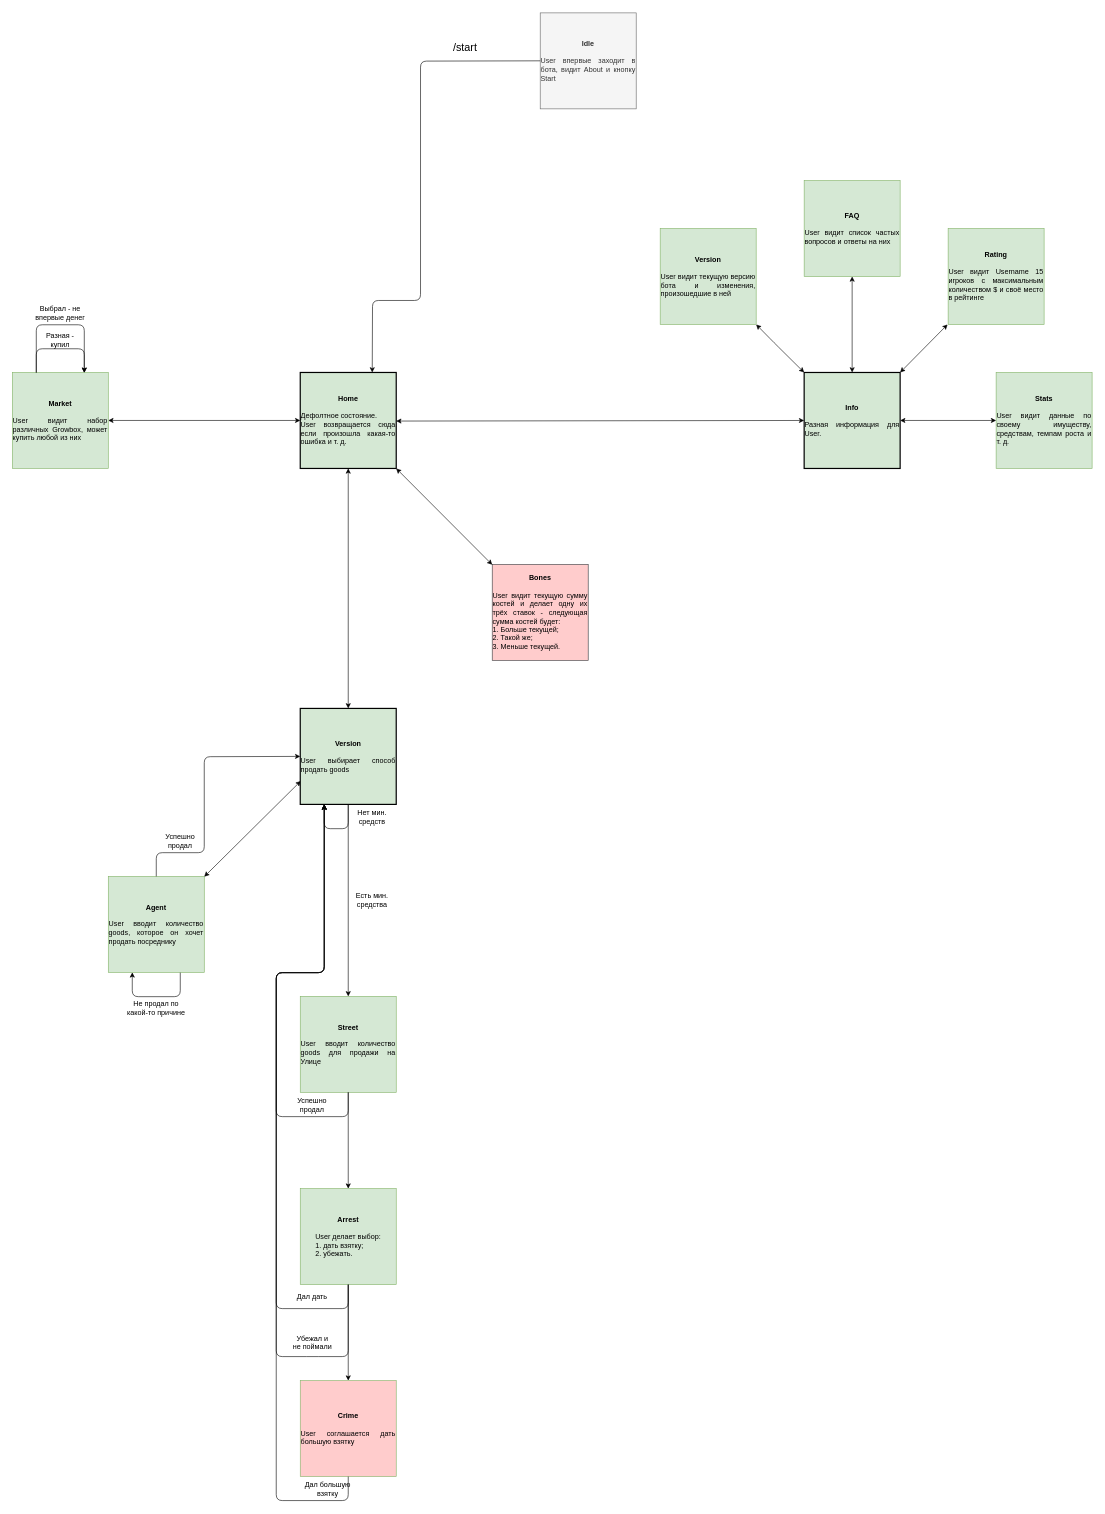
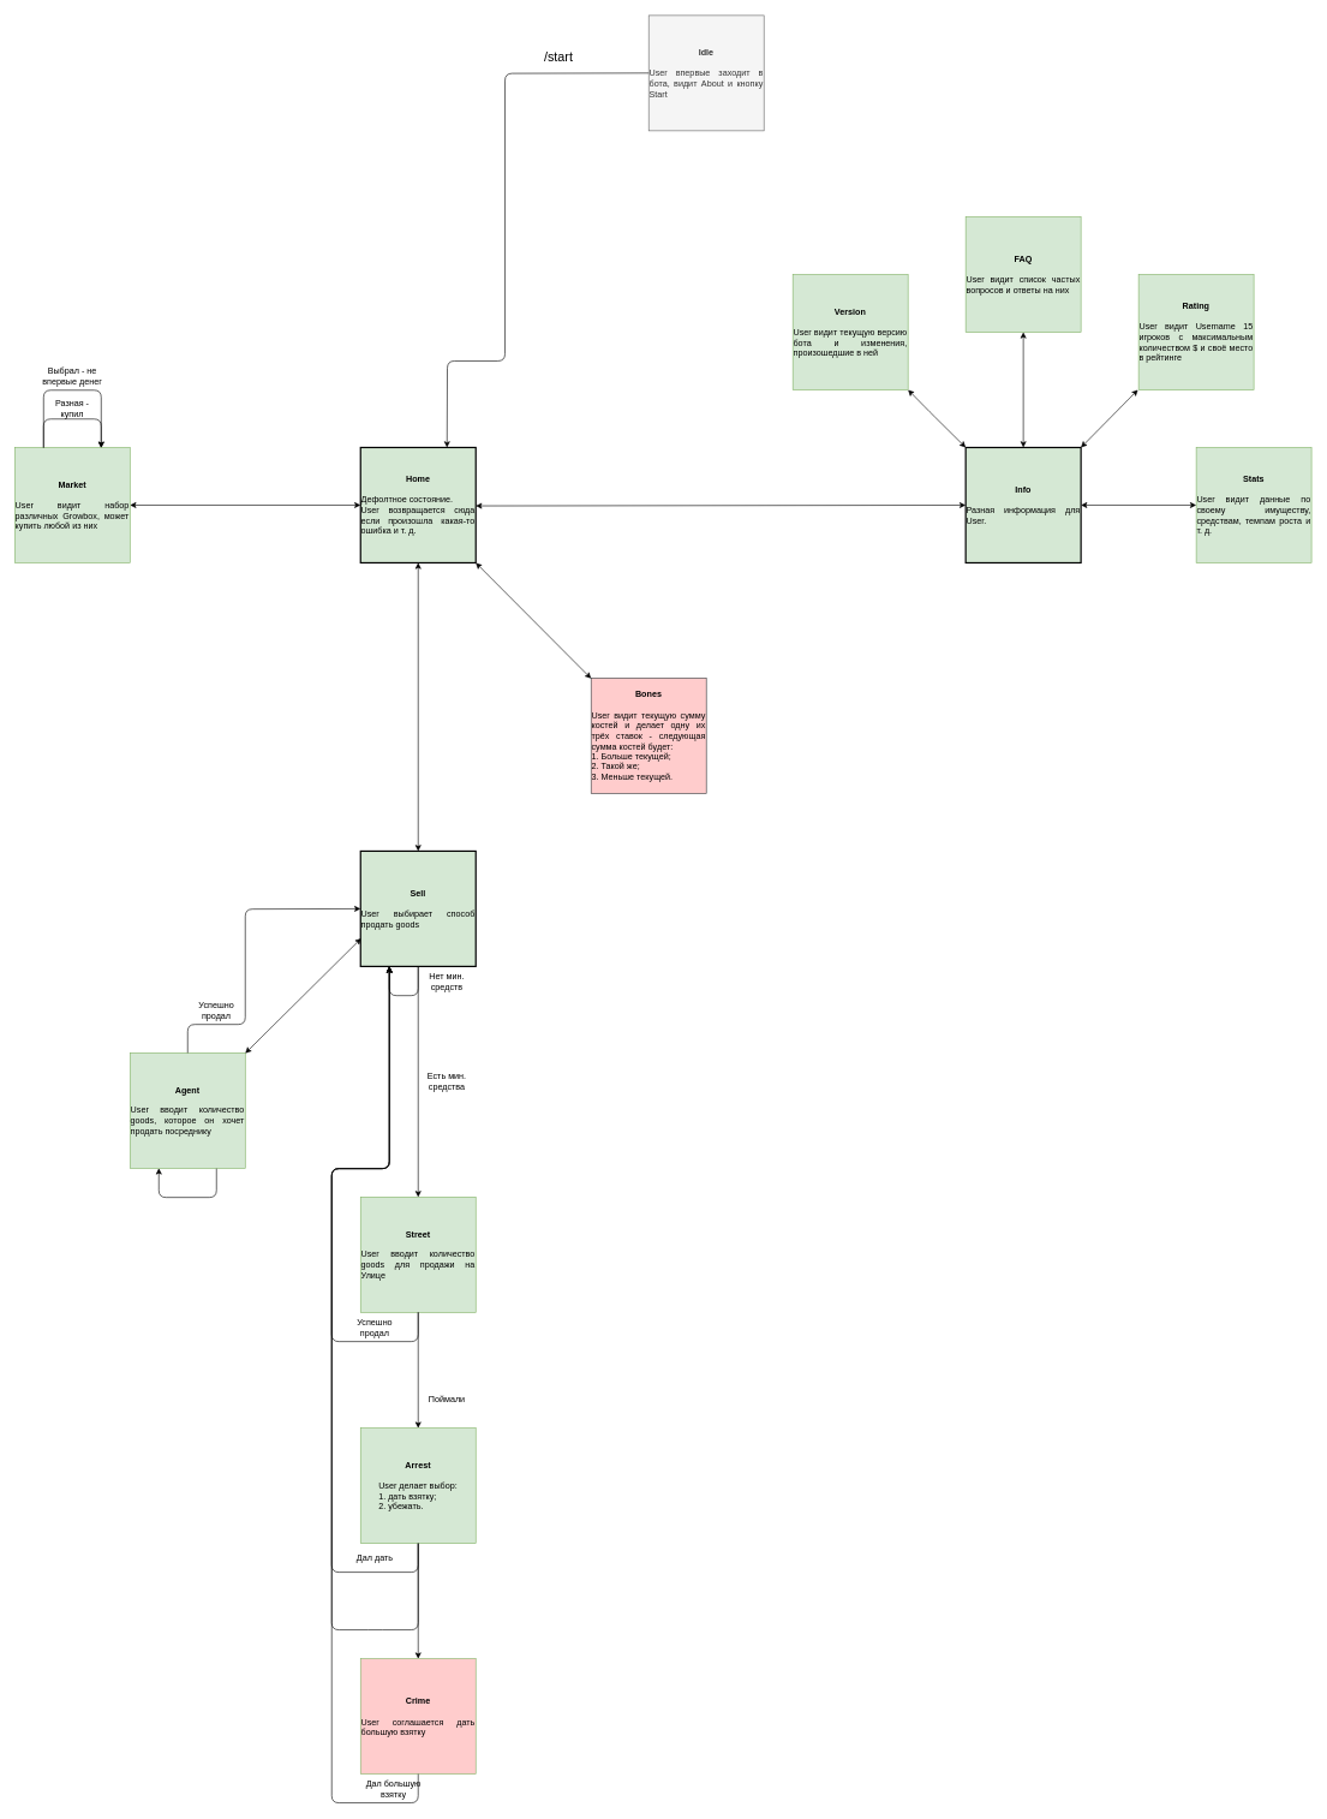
- <mxCell id="48" value="&lt;b&gt;Version&lt;/b&gt;&lt;br&gt;&lt;br&gt;&lt;div style=&quot;text-align: justify&quot;&gt;&lt;span&gt;User выбирает способ продать goods&lt;/span&gt;&lt;/div&gt;" style="whiteSpace=wrap;html=1;aspect=fixed;fillColor=#d5e8d4;strokeColor=#000000;strokeWidth=2;" vertex="1" parent="1"><mxGeometry x="500" y="1180.024" width="160" height="160" as="geometry" /></mxCell>
+ <mxCell id="48" value="&lt;b&gt;Sell&lt;/b&gt;&lt;br&gt;&lt;br&gt;&lt;div style=&quot;text-align: justify&quot;&gt;&lt;span&gt;User выбирает способ продать goods&lt;/span&gt;&lt;/div&gt;" style="whiteSpace=wrap;html=1;aspect=fixed;fillColor=#d5e8d4;strokeColor=#000000;strokeWidth=2;" vertex="1" parent="1"><mxGeometry x="500" y="1180.024" width="160" height="160" as="geometry" /></mxCell>
- <mxCell id="45" value="Не продал по какой-то причине" style="text;html=1;strokeColor=none;fillColor=none;align=center;verticalAlign=middle;whiteSpace=wrap;rounded=0;" parent="1" vertex="1"><mxGeometry x="210" y="1669.5" width="100" height="20" as="geometry" /></mxCell>
+ <mxCell id="27" value="Поймали" style="text;html=1;strokeColor=none;fillColor=none;align=center;verticalAlign=middle;whiteSpace=wrap;rounded=0;" parent="1" vertex="1"><mxGeometry x="590" y="1930.5" width="60" height="20" as="geometry" /></mxCell>
- <mxCell id="33" value="Убежал и &lt;br&gt;не поймали" style="text;html=1;resizable=0;points=[];autosize=1;align=center;verticalAlign=top;spacingTop=-4;" parent="1" vertex="1"><mxGeometry x="480" y="2220.5" width="80" height="30" as="geometry" /></mxCell>
